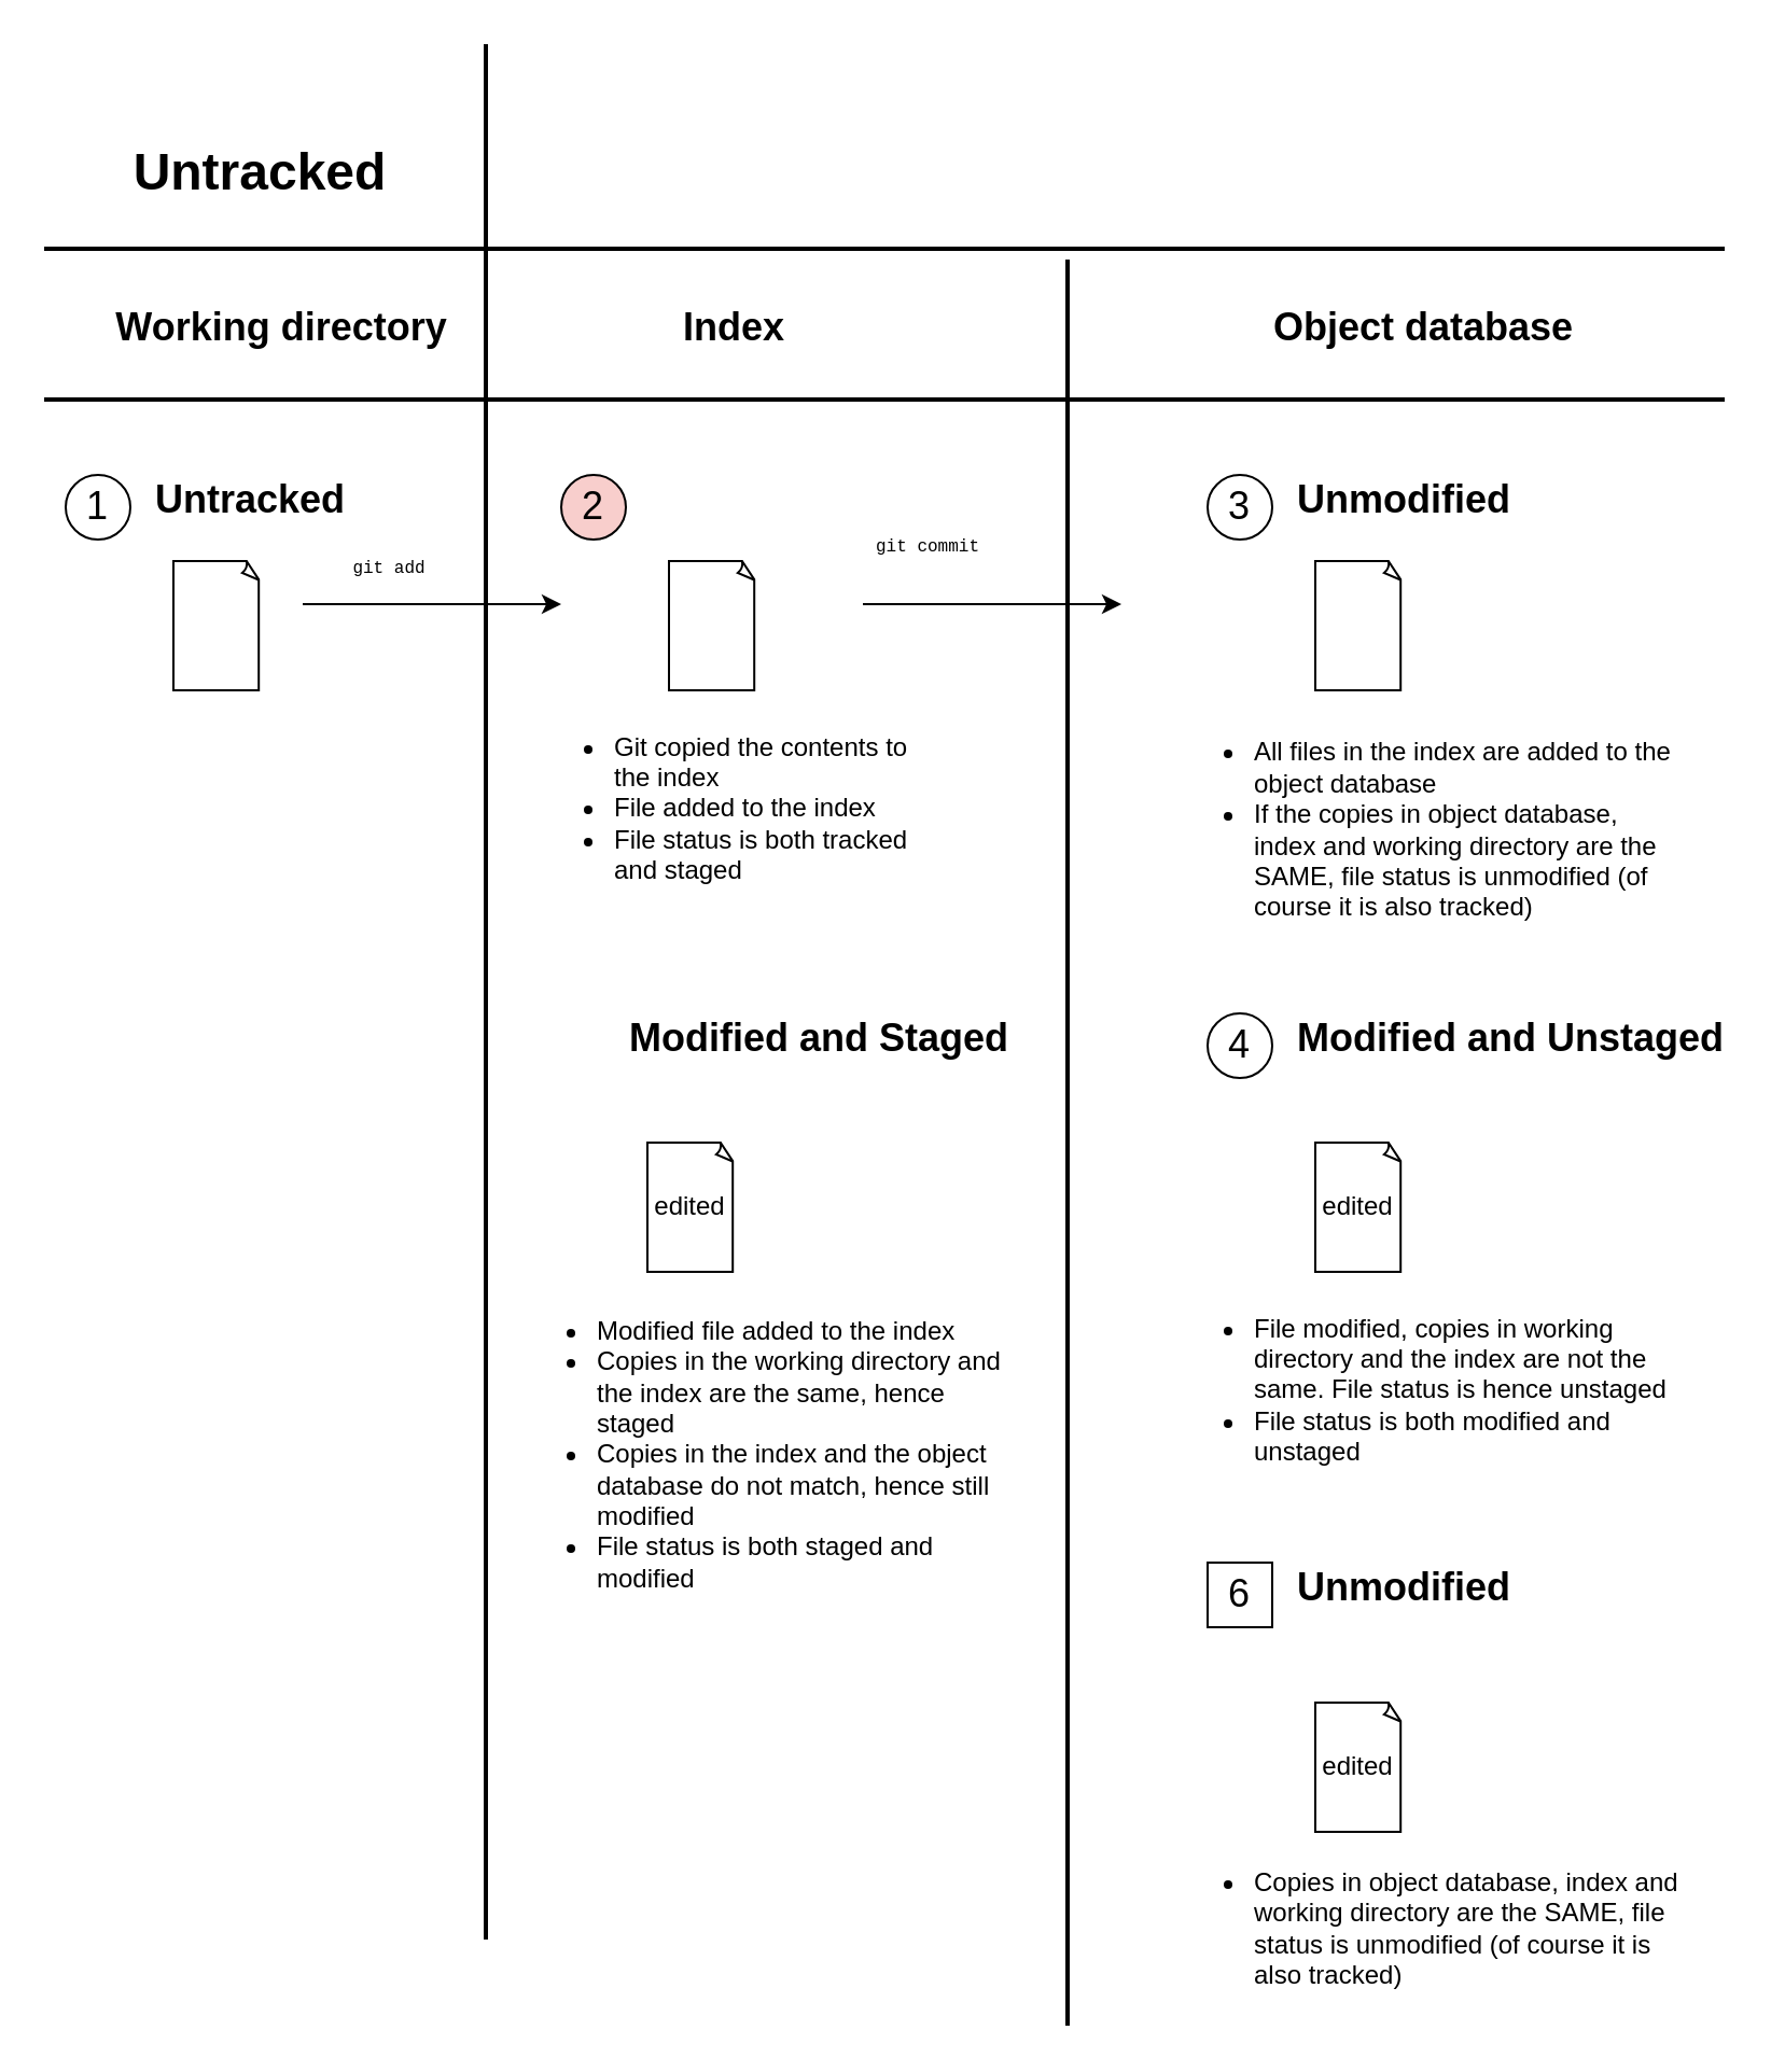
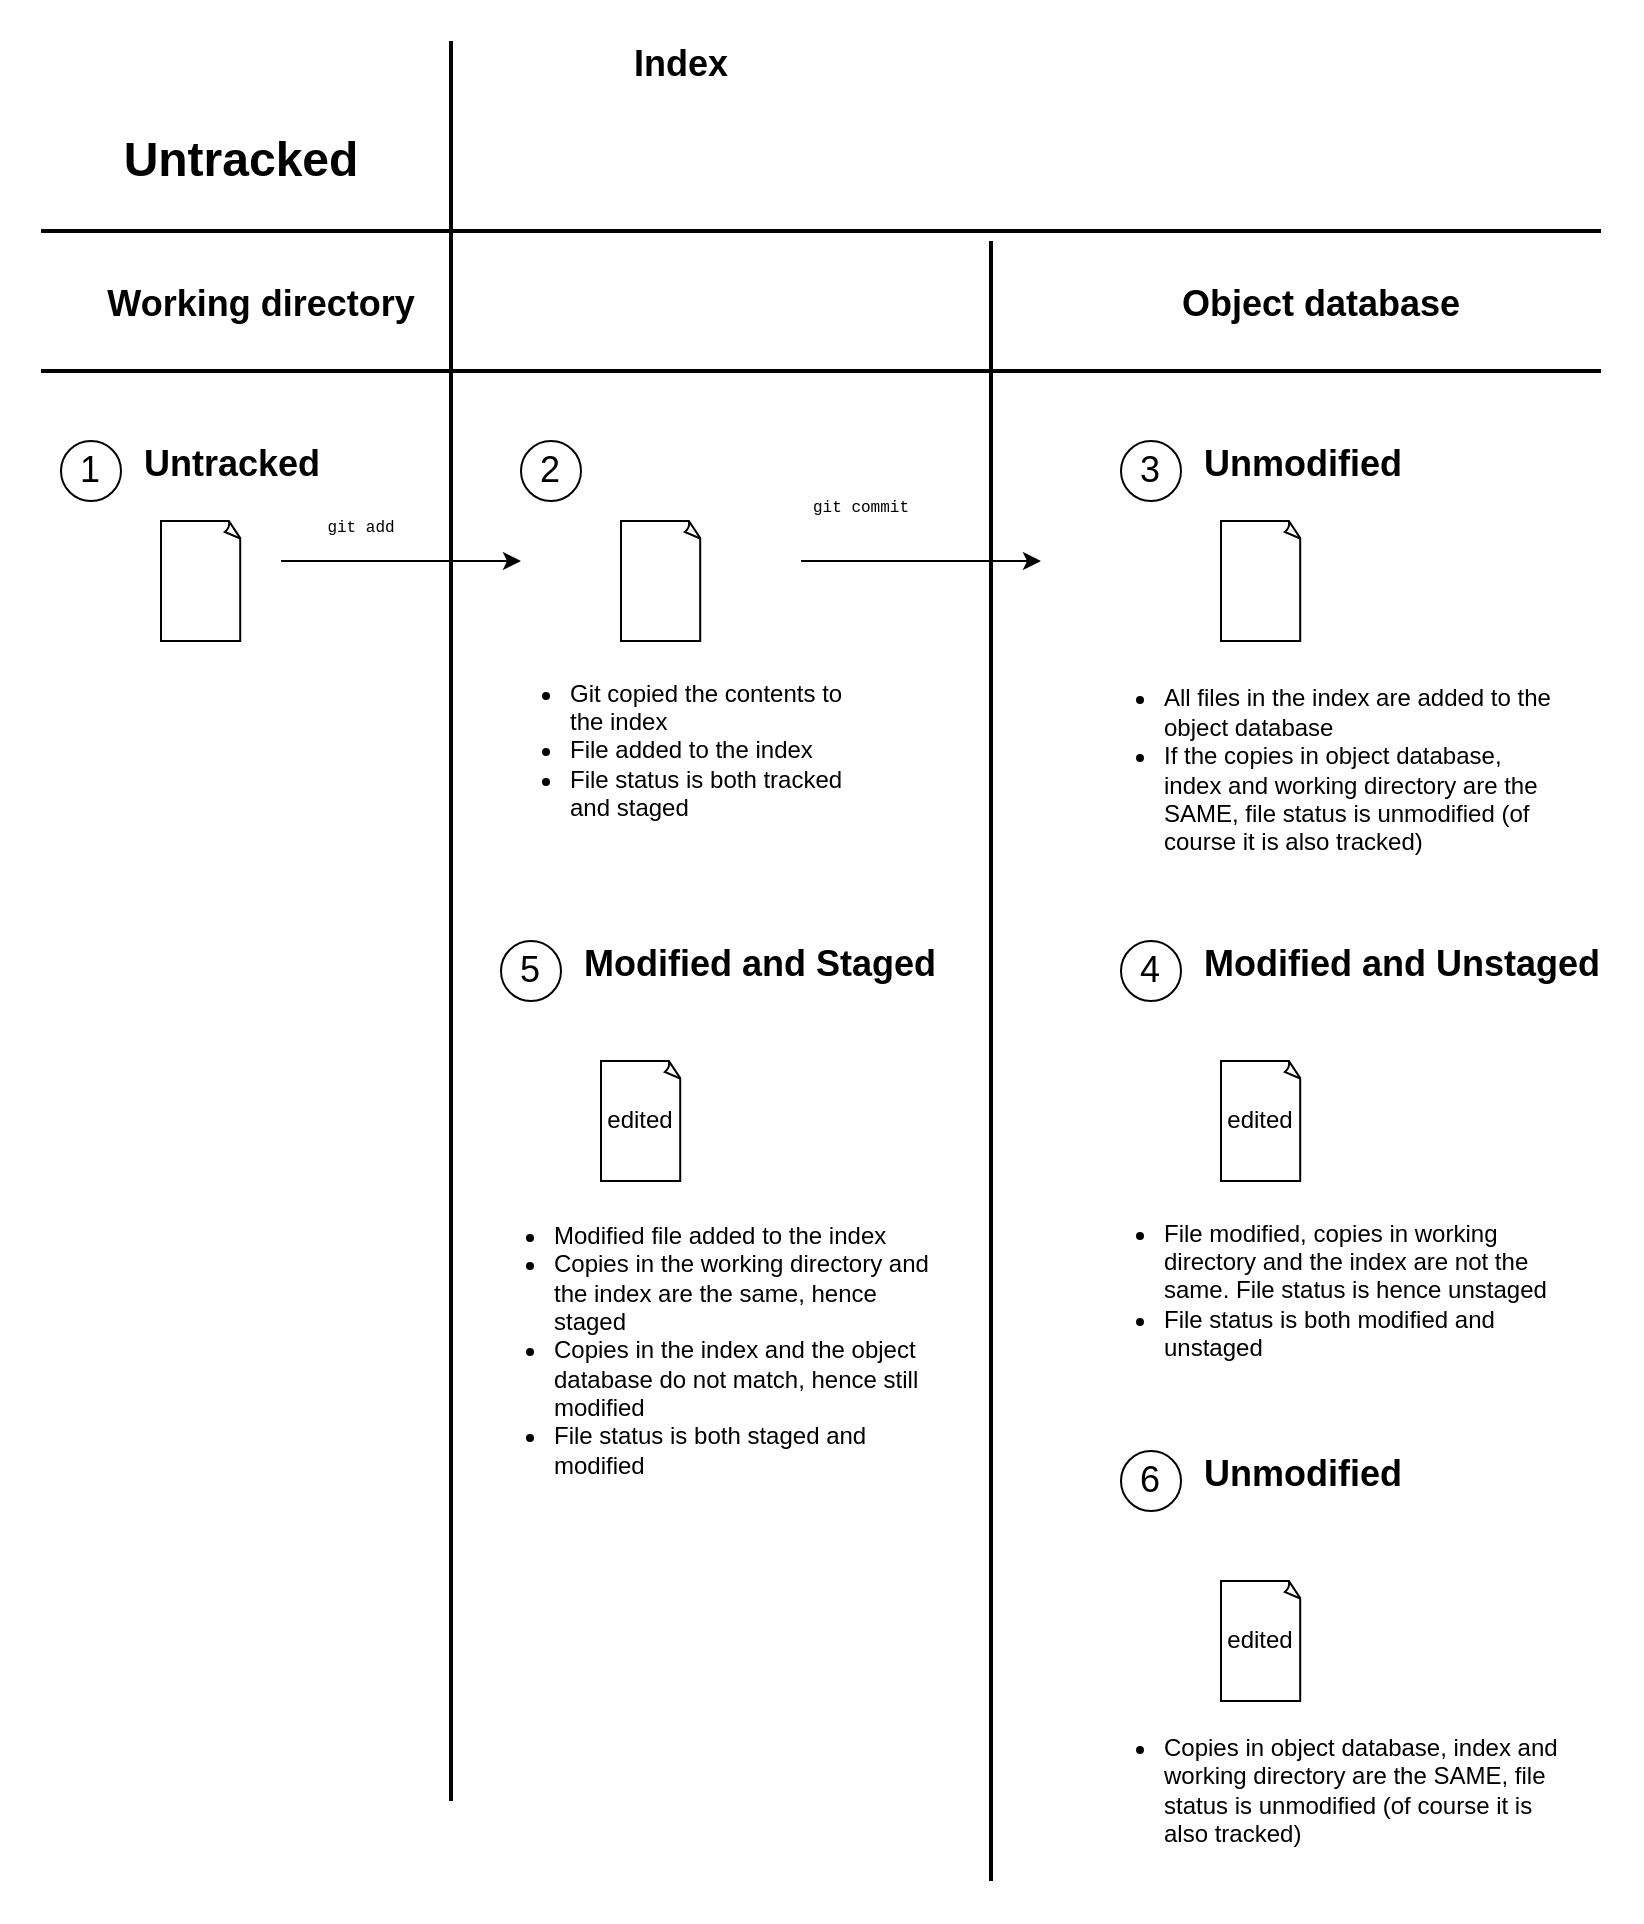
- <mxCell id="10" value="&lt;font style=&quot;font-size: 18px;&quot;&gt;Index&lt;/font&gt;" style="text;strokeColor=none;fillColor=none;html=1;fontSize=24;fontStyle=1;verticalAlign=middle;align=center;" vertex="1" parent="1"><mxGeometry x="290" y="130" width="100" height="40" as="geometry" /></mxCell>
+ <mxCell id="10" value="&lt;font style=&quot;font-size: 18px;&quot;&gt;Index&lt;/font&gt;" style="text;strokeColor=none;fillColor=none;html=1;fontSize=24;fontStyle=1;verticalAlign=middle;align=center;" vertex="1" parent="1"><mxGeometry x="290" y="10" width="100" height="40" as="geometry" /></mxCell>
- <mxCell id="21" value="2" style="ellipse;whiteSpace=wrap;html=1;aspect=fixed;fontSize=18;flipH=1;fillColor=#f8cecc;" vertex="1" parent="20"><mxGeometry y="10" width="30" height="30" as="geometry" /></mxCell>
+ <mxCell id="21" value="2" style="ellipse;whiteSpace=wrap;html=1;aspect=fixed;fontSize=18;flipH=1;" vertex="1" parent="20"><mxGeometry y="10" width="30" height="30" as="geometry" /></mxCell>
+ <mxCell id="32" value="5" style="ellipse;whiteSpace=wrap;html=1;aspect=fixed;fontSize=18;flipH=1;" vertex="1" parent="31"><mxGeometry y="10" width="30" height="30" as="geometry" /></mxCell>
- <mxCell id="43" value="6" style="whiteSpace=wrap;html=1;aspect=fixed;fontSize=18;flipH=1;rounded=0;" vertex="1" parent="42"><mxGeometry y="10" width="30" height="30" as="geometry" /></mxCell>
+ <mxCell id="43" value="6" style="ellipse;whiteSpace=wrap;html=1;aspect=fixed;fontSize=18;flipH=1;" vertex="1" parent="42"><mxGeometry y="10" width="30" height="30" as="geometry" /></mxCell>
